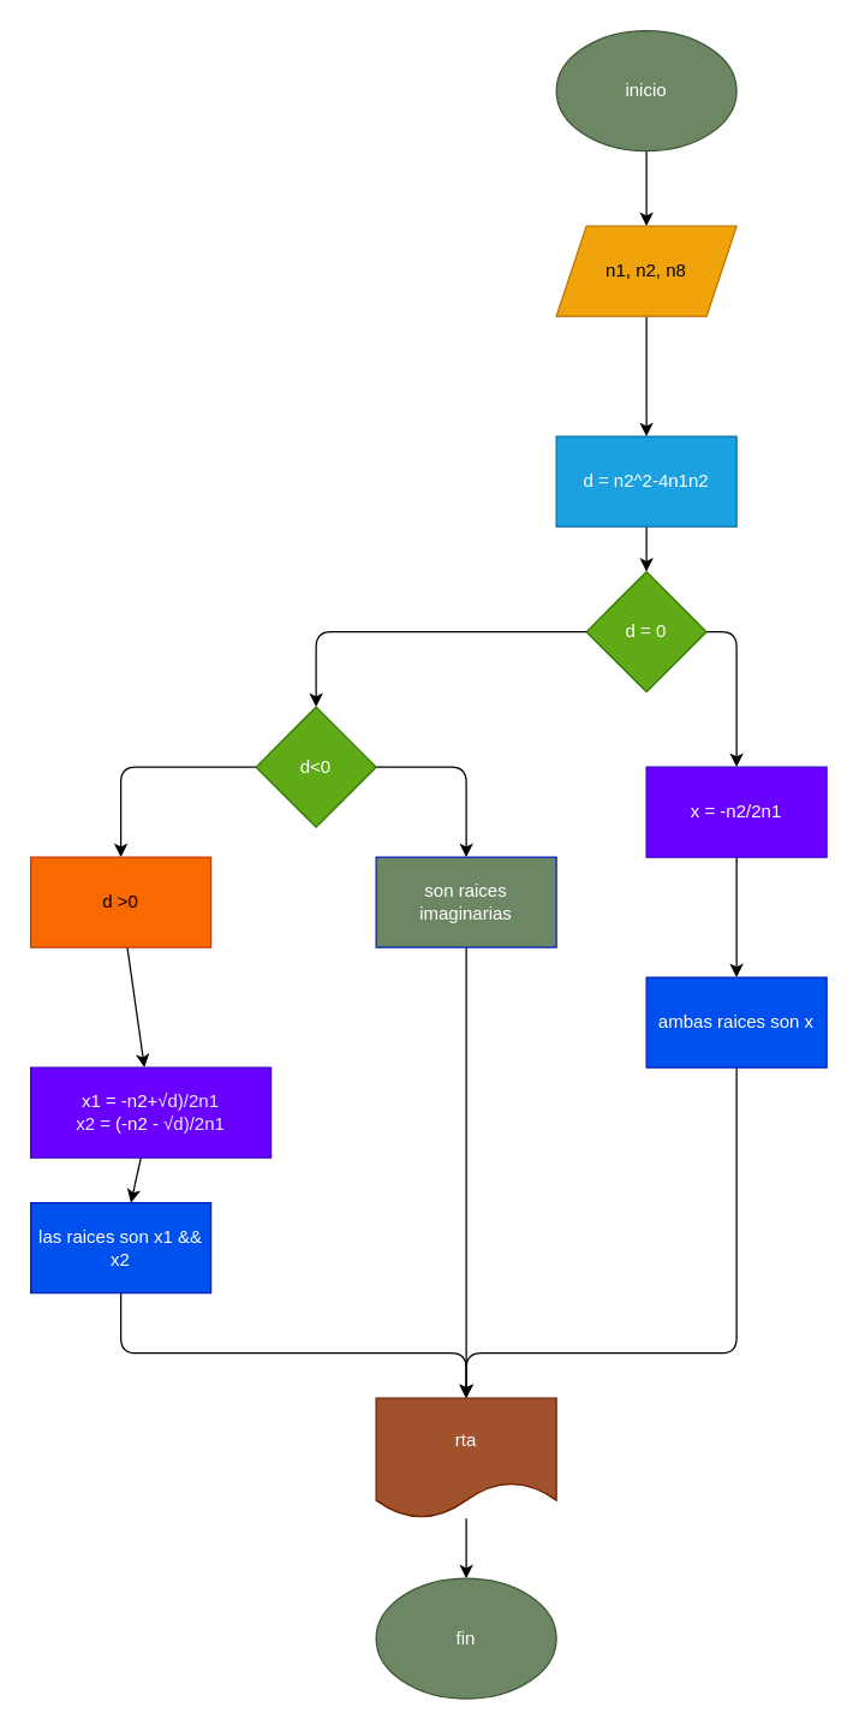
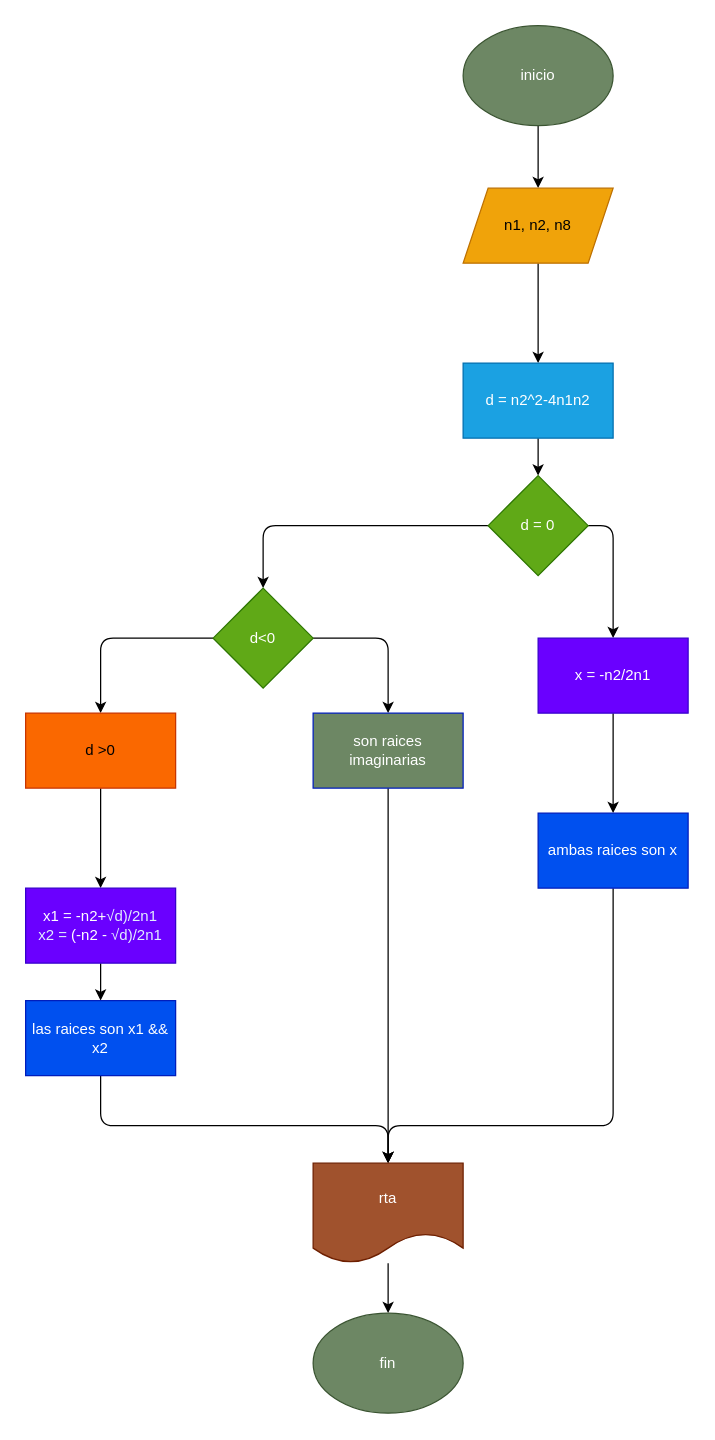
- <mxCell id="23" value="x1 = -n2+&lt;span style=&quot;color: rgb(226, 238, 255); font-family: &amp;quot;Google Sans&amp;quot;, arial, sans-serif; text-align: left;&quot;&gt;√d)/2n1&lt;br&gt;x2 =&amp;nbsp;&lt;/span&gt;&lt;span style=&quot;color: rgb(255, 255, 255);&quot;&gt;(-n2 -&amp;nbsp;&lt;/span&gt;&lt;span style=&quot;color: rgb(226, 238, 255); font-family: &amp;quot;Google Sans&amp;quot;, arial, sans-serif; text-align: left;&quot;&gt;√d)/2n1&lt;/span&gt;" style="whiteSpace=wrap;html=1;fillColor=#6a00ff;fontColor=#ffffff;strokeColor=#3700CC;" vertex="1" parent="1"><mxGeometry x="20" y="710" width="160" height="60" as="geometry" /></mxCell>
+ <mxCell id="23" value="x1 = -n2+&lt;span style=&quot;color: rgb(226, 238, 255); font-family: &amp;quot;Google Sans&amp;quot;, arial, sans-serif; text-align: left;&quot;&gt;√d)/2n1&lt;br&gt;x2 =&amp;nbsp;&lt;/span&gt;&lt;span style=&quot;color: rgb(255, 255, 255);&quot;&gt;(-n2 -&amp;nbsp;&lt;/span&gt;&lt;span style=&quot;color: rgb(226, 238, 255); font-family: &amp;quot;Google Sans&amp;quot;, arial, sans-serif; text-align: left;&quot;&gt;√d)/2n1&lt;/span&gt;" style="whiteSpace=wrap;html=1;fillColor=#6a00ff;fontColor=#ffffff;strokeColor=#3700CC;" vertex="1" parent="1"><mxGeometry x="20" y="710" width="120" height="60" as="geometry" /></mxCell>
